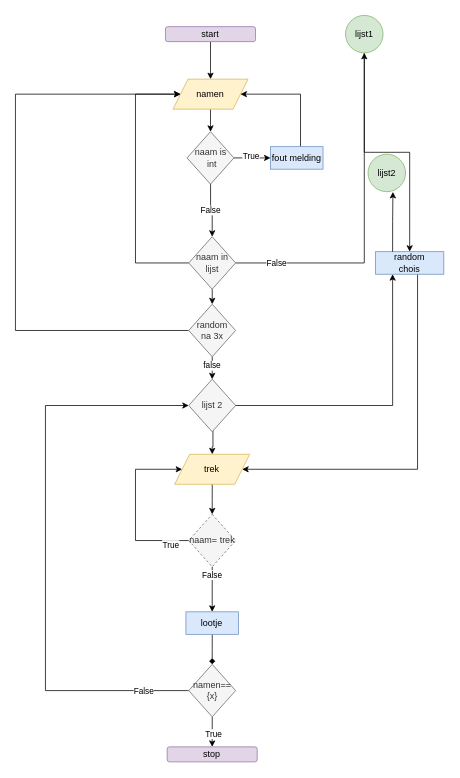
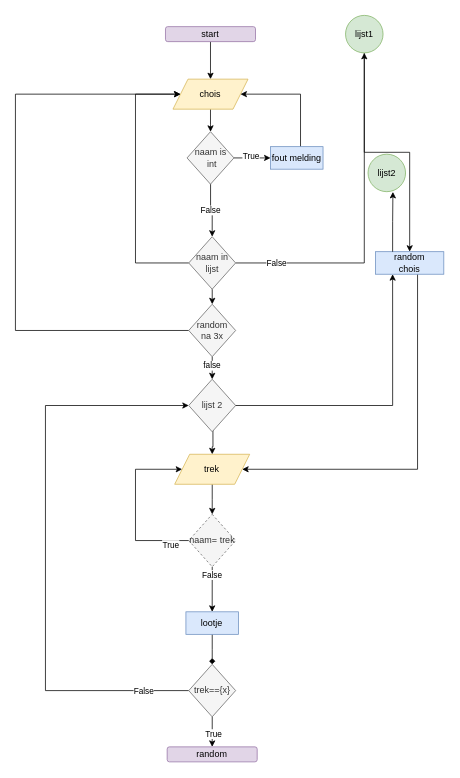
- <mxCell id="5" value="namen" style="shape=parallelogram;perimeter=parallelogramPerimeter;whiteSpace=wrap;html=1;fixedSize=1;fillColor=#fff2cc;strokeColor=#d6b656;" parent="1" vertex="1"><mxGeometry x="230" y="105" width="100" height="40" as="geometry" /></mxCell>
+ <mxCell id="5" value="chois" style="shape=parallelogram;perimeter=parallelogramPerimeter;whiteSpace=wrap;html=1;fixedSize=1;fillColor=#fff2cc;strokeColor=#d6b656;" parent="1" vertex="1"><mxGeometry x="230" y="105" width="100" height="40" as="geometry" /></mxCell>
- <mxCell id="36" value="namen=={x}" style="rhombus;whiteSpace=wrap;html=1;fillColor=#f5f5f5;fontColor=#333333;strokeColor=#666666;" parent="1" vertex="1"><mxGeometry x="251" y="885" width="62.5" height="70" as="geometry" /></mxCell>
+ <mxCell id="36" value="trek=={x}" style="rhombus;whiteSpace=wrap;html=1;fillColor=#f5f5f5;fontColor=#333333;strokeColor=#666666;" parent="1" vertex="1"><mxGeometry x="251" y="885" width="62.5" height="70" as="geometry" /></mxCell>
- <mxCell id="37" value="stop" style="rounded=1;whiteSpace=wrap;html=1;fillColor=#e1d5e7;strokeColor=#9673a6;" parent="1" vertex="1"><mxGeometry x="222.25" y="995" width="120" height="20" as="geometry" /></mxCell>
+ <mxCell id="37" value="random" style="rounded=1;whiteSpace=wrap;html=1;fillColor=#e1d5e7;strokeColor=#9673a6;" parent="1" vertex="1"><mxGeometry x="222.25" y="995" width="120" height="20" as="geometry" /></mxCell>
